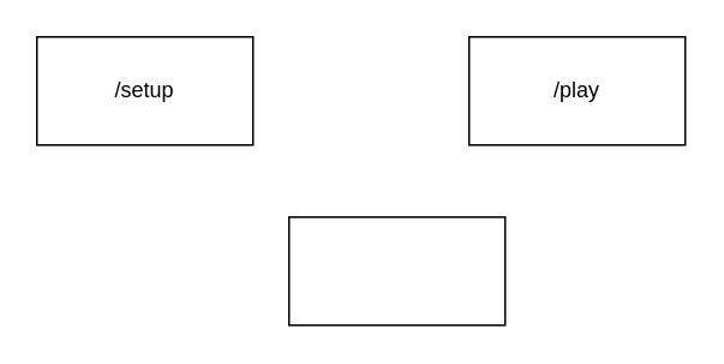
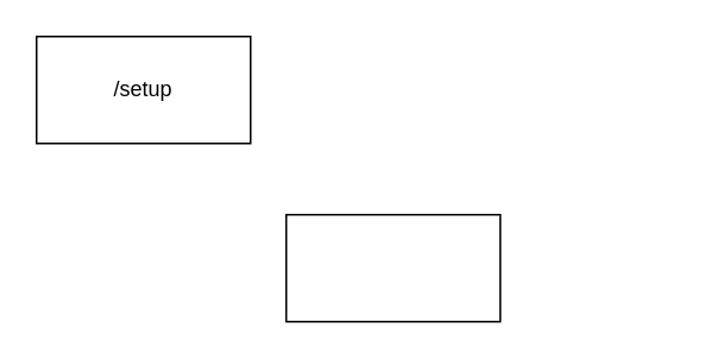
- <mxCell id="2" value="/play" style="rounded=0;whiteSpace=wrap;html=1;" vertex="1" parent="1"><mxGeometry x="260" y="20" width="120" height="60" as="geometry" /></mxCell>
